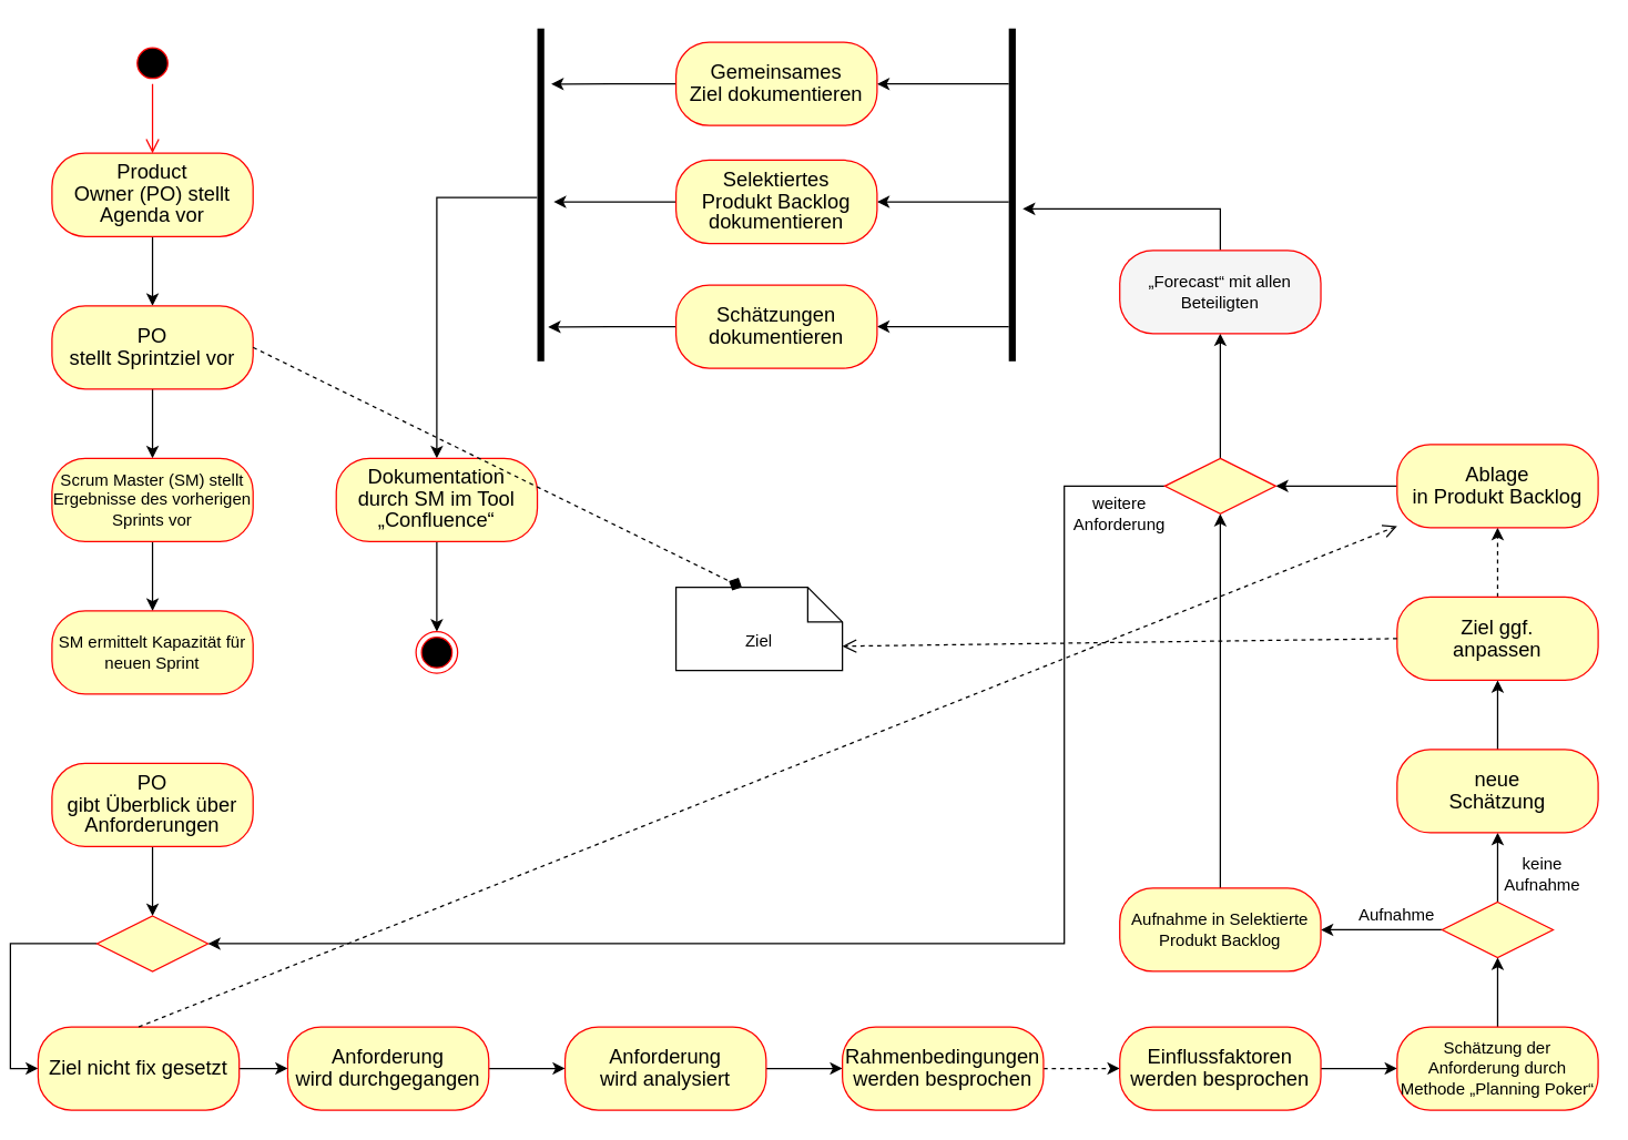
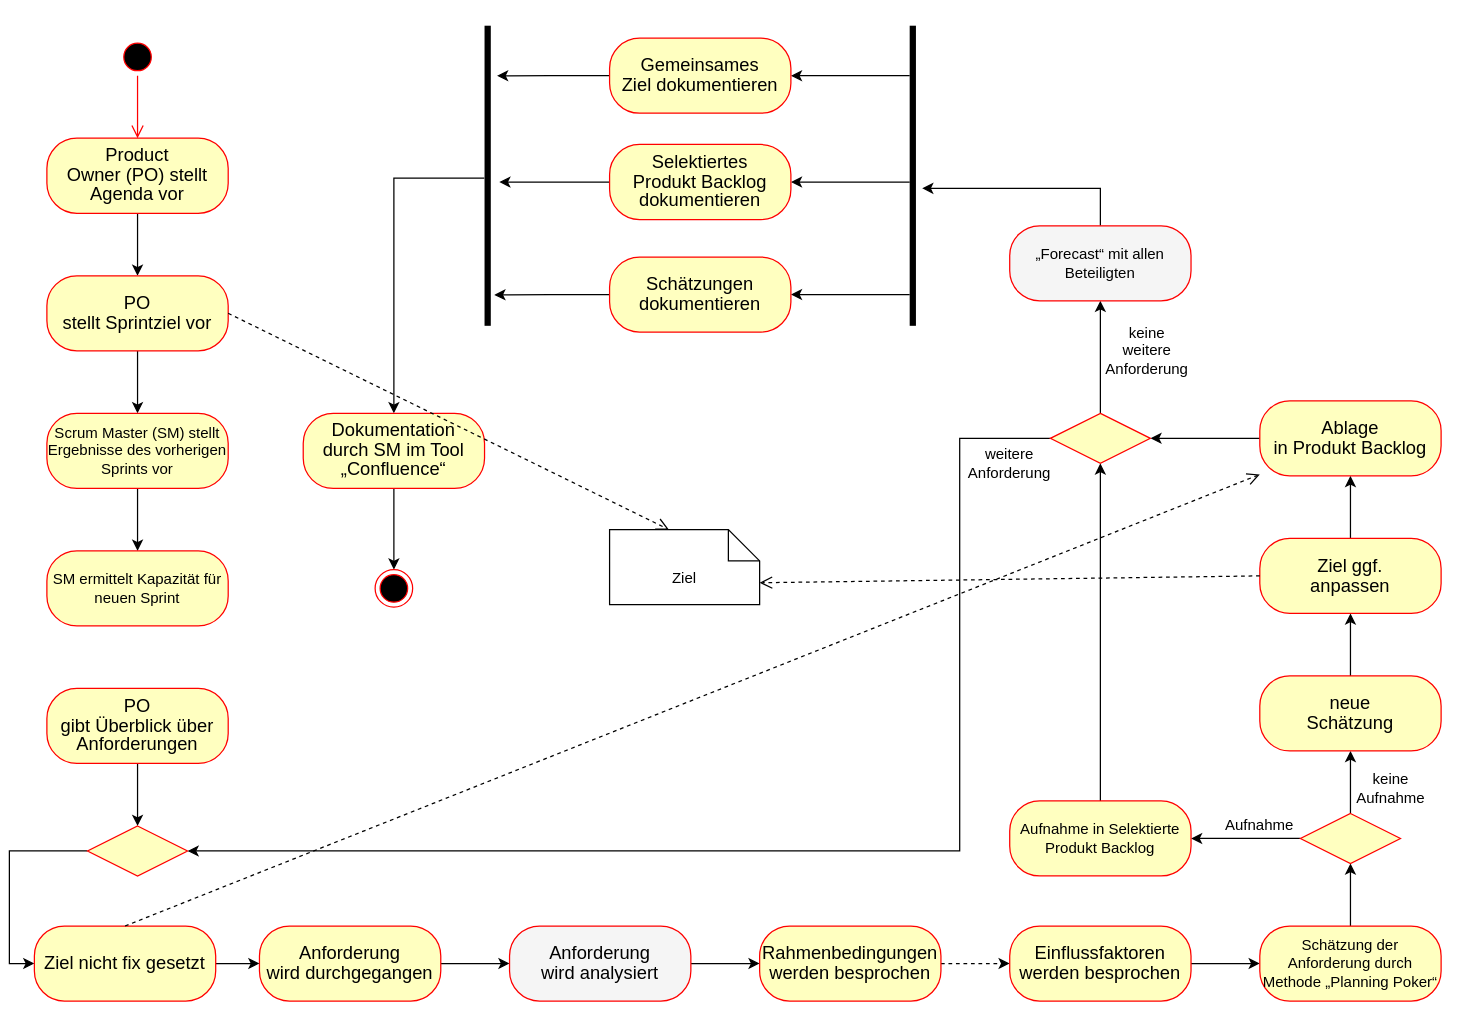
+ <mxCell id="58" value="keine weitere Anforderung" style="text;html=1;strokeColor=none;fillColor=none;align=center;verticalAlign=middle;whiteSpace=wrap;rounded=0;" vertex="1" parent="1"><mxGeometry x="890" y="270" width="40" height="20" as="geometry" /></mxCell>
- <mxCell id="32" style="edgeStyle=orthogonalEdgeStyle;rounded=0;orthogonalLoop=1;jettySize=auto;html=1;dashed=1;" edge="1" parent="1" source="33" target="35"><mxGeometry relative="1" as="geometry" /></mxCell>
+ <mxCell id="32" style="edgeStyle=orthogonalEdgeStyle;rounded=0;orthogonalLoop=1;jettySize=auto;html=1;" edge="1" parent="1" source="33" target="35"><mxGeometry relative="1" as="geometry" /></mxCell>
- <mxCell id="65" value="" style="html=1;verticalAlign=bottom;endArrow=diamond;dashed=1;endSize=8;exitX=1;exitY=0.5;exitDx=0;exitDy=0;entryX=0;entryY=0;entryDx=47.5;entryDy=0;entryPerimeter=0;" edge="1" parent="1" source="7" target="60"><mxGeometry relative="1" as="geometry"><mxPoint x="102.5" y="750" as="sourcePoint" /><mxPoint x="550" y="493" as="targetPoint" /></mxGeometry></mxCell>
+ <mxCell id="65" value="" style="html=1;verticalAlign=bottom;endArrow=open;dashed=1;endSize=8;exitX=1;exitY=0.5;exitDx=0;exitDy=0;entryX=0;entryY=0;entryDx=47.5;entryDy=0;entryPerimeter=0;" edge="1" parent="1" source="7" target="60"><mxGeometry relative="1" as="geometry"><mxPoint x="102.5" y="750" as="sourcePoint" /><mxPoint x="550" y="493" as="targetPoint" /></mxGeometry></mxCell>
- <mxCell id="18" value="&lt;p class=&quot;MsoNormal&quot;&gt;&lt;span style=&quot;font-size: 11.0pt ; line-height: 107% ; font-family: &amp;#34;calibri&amp;#34; , sans-serif&quot;&gt;Anforderung&lt;br/&gt;wird analysiert&lt;/span&gt;&lt;br&gt;&lt;/p&gt;" style="rounded=1;whiteSpace=wrap;html=1;arcSize=40;fontColor=#000000;fillColor=#ffffc0;strokeColor=#ff0000;" vertex="1" parent="1"><mxGeometry x="400" y="740" width="145" height="60" as="geometry" /></mxCell>
+ <mxCell id="18" value="&lt;p class=&quot;MsoNormal&quot;&gt;&lt;span style=&quot;font-size: 11.0pt ; line-height: 107% ; font-family: &amp;#34;calibri&amp;#34; , sans-serif&quot;&gt;Anforderung&lt;br/&gt;wird analysiert&lt;/span&gt;&lt;br&gt;&lt;/p&gt;" style="rounded=1;whiteSpace=wrap;html=1;arcSize=40;fontColor=#000000;fillColor=#f5f5f5;strokeColor=#ff0000;" vertex="1" parent="1"><mxGeometry x="400" y="740" width="145" height="60" as="geometry" /></mxCell>
